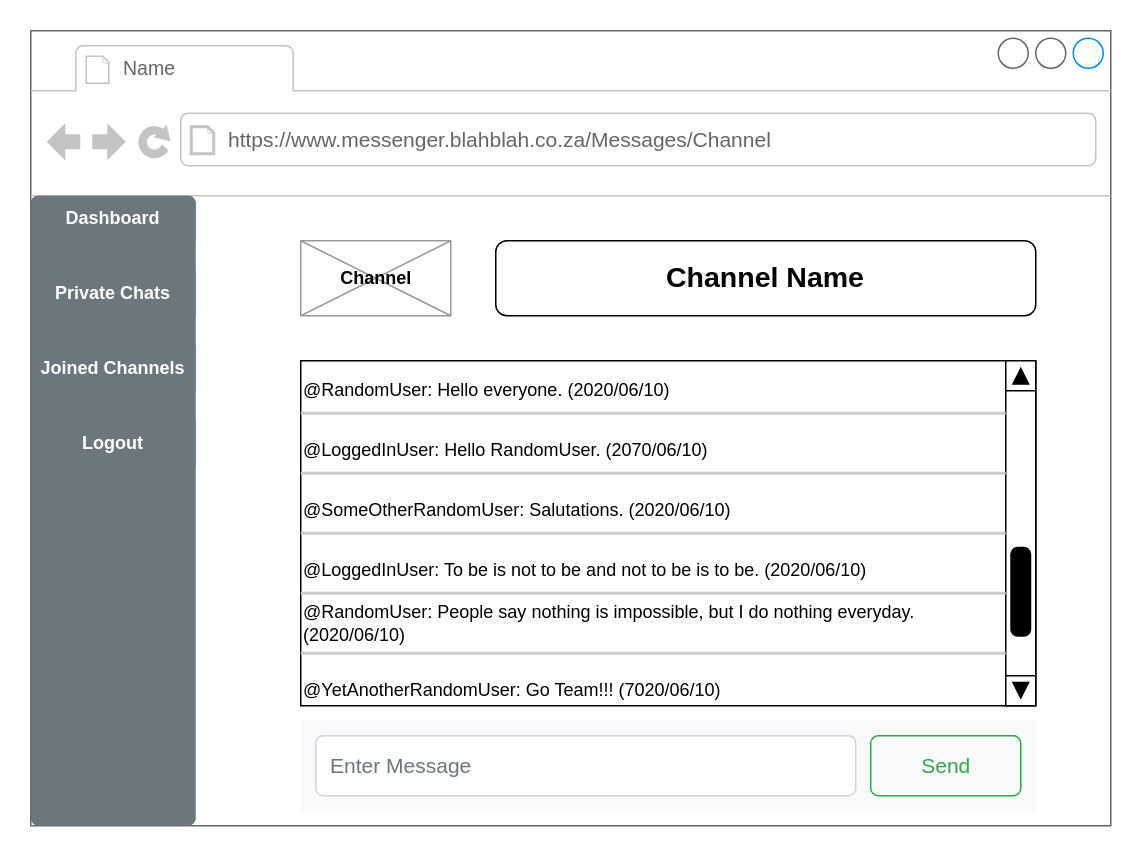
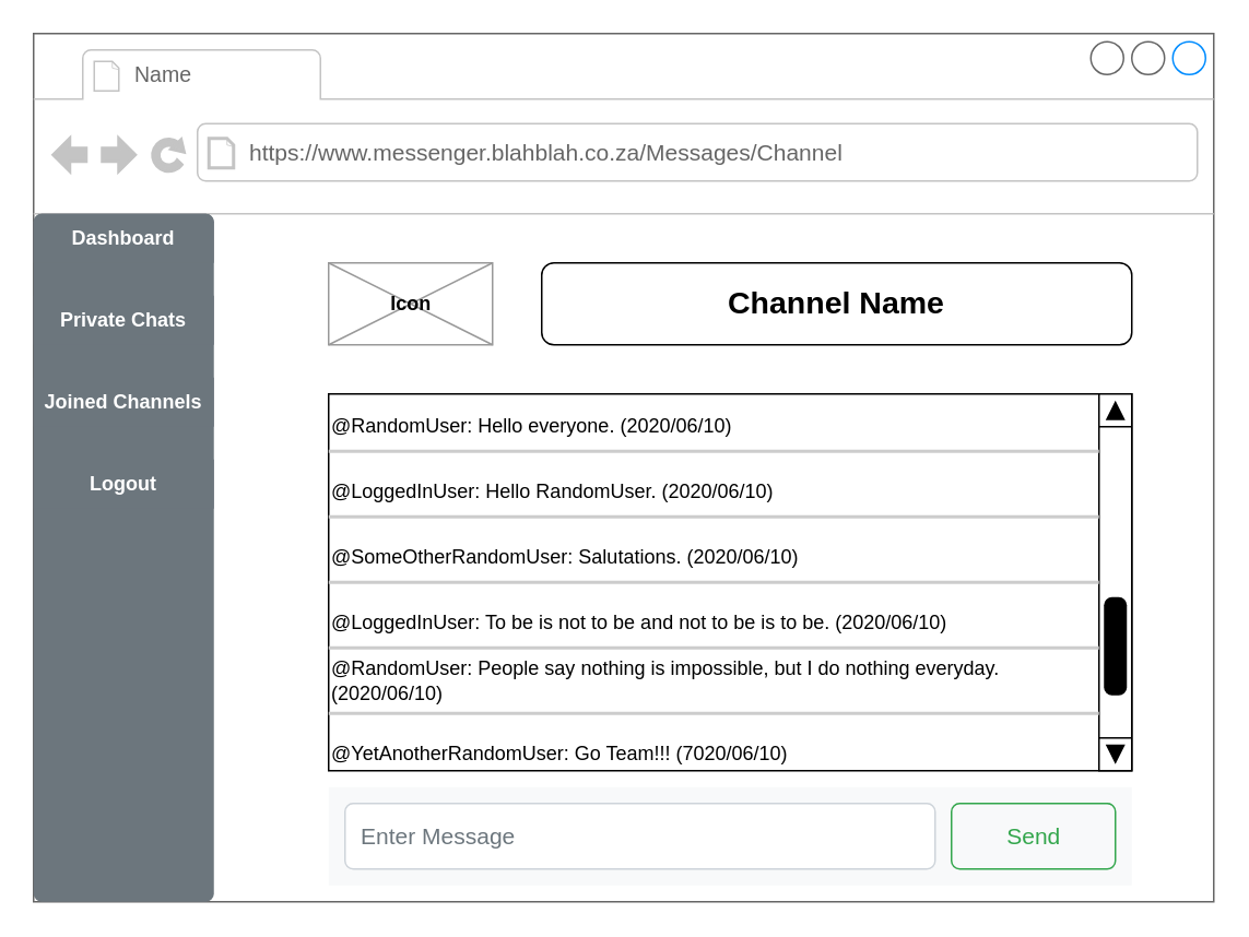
- <mxCell id="5" value="&lt;b&gt;Channel&lt;/b&gt;" style="verticalLabelPosition=middle;shadow=0;dashed=0;align=center;html=1;verticalAlign=middle;strokeWidth=1;shape=mxgraph.mockup.graphics.simpleIcon;strokeColor=#999999;labelPosition=center;" parent="2" vertex="1"><mxGeometry x="180" y="140" width="100" height="50" as="geometry" /></mxCell>
+ <mxCell id="5" value="&lt;b&gt;Icon&lt;/b&gt;" style="verticalLabelPosition=middle;shadow=0;dashed=0;align=center;html=1;verticalAlign=middle;strokeWidth=1;shape=mxgraph.mockup.graphics.simpleIcon;strokeColor=#999999;labelPosition=center;" parent="2" vertex="1"><mxGeometry x="180" y="140" width="100" height="50" as="geometry" /></mxCell>
- <mxCell id="23" value="@LoggedInUser: Hello RandomUser. (2070/06/10)" style="text;html=1;strokeColor=none;fillColor=none;align=left;verticalAlign=middle;whiteSpace=wrap;rounded=0;" parent="2" vertex="1"><mxGeometry x="180" y="270" width="460" height="20" as="geometry" /></mxCell>
+ <mxCell id="23" value="@LoggedInUser: Hello RandomUser. (2020/06/10)" style="text;html=1;strokeColor=none;fillColor=none;align=left;verticalAlign=middle;whiteSpace=wrap;rounded=0;" parent="2" vertex="1"><mxGeometry x="180" y="270" width="460" height="20" as="geometry" /></mxCell>
